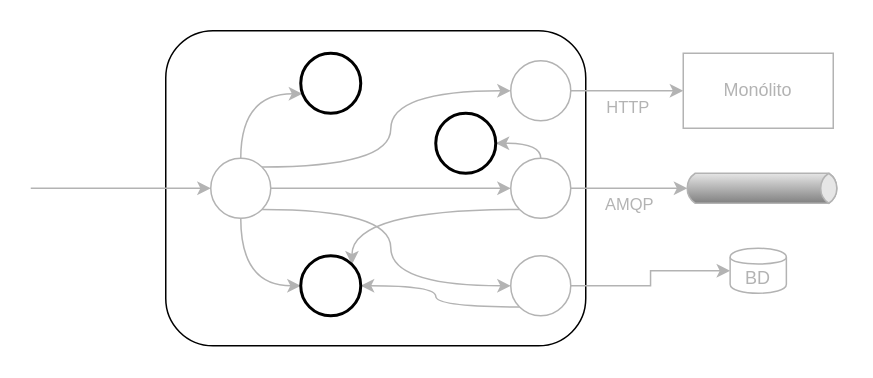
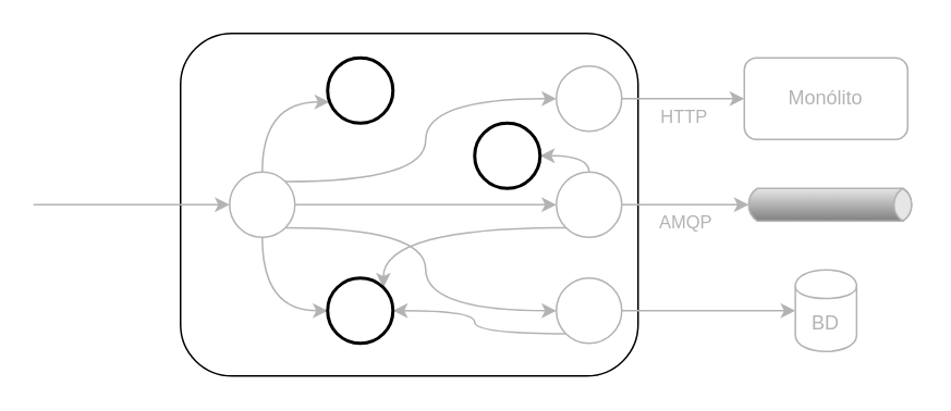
- <mxCell id="9" value="Monólito" style="whiteSpace=wrap;html=1;strokeColor=#B3B3B3;fontColor=#B3B3B3;rounded=0;" vertex="1" parent="1"><mxGeometry x="455" y="35" width="100" height="50" as="geometry" /></mxCell>
+ <mxCell id="9" value="Monólito" style="rounded=1;whiteSpace=wrap;html=1;strokeColor=#B3B3B3;fontColor=#B3B3B3;" vertex="1" parent="1"><mxGeometry x="455" y="35" width="100" height="50" as="geometry" /></mxCell>
- <mxCell id="11" value="BD" style="shape=cylinder;whiteSpace=wrap;html=1;boundedLbl=1;backgroundOutline=1;strokeColor=#B3B3B3;fontColor=#B3B3B3;" vertex="1" parent="1"><mxGeometry x="486.25" y="165" width="37.5" height="30" as="geometry" /></mxCell>
+ <mxCell id="11" value="BD" style="shape=cylinder;whiteSpace=wrap;html=1;boundedLbl=1;backgroundOutline=1;strokeColor=#B3B3B3;fontColor=#B3B3B3;" vertex="1" parent="1"><mxGeometry x="486.25" y="165" width="37.5" height="50" as="geometry" /></mxCell>
